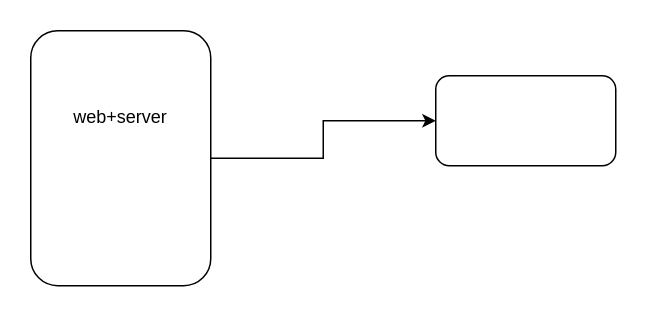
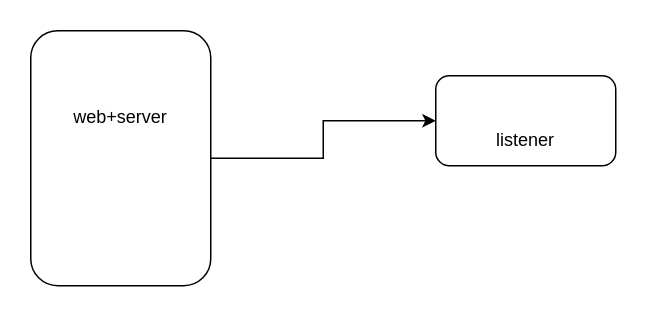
+ <mxCell id="6" value="listener" style="text;html=1;strokeColor=none;fillColor=none;align=center;verticalAlign=middle;whiteSpace=wrap;rounded=0;" vertex="1" parent="1"><mxGeometry x="330" y="82.5" width="40" height="20" as="geometry" /></mxCell>
